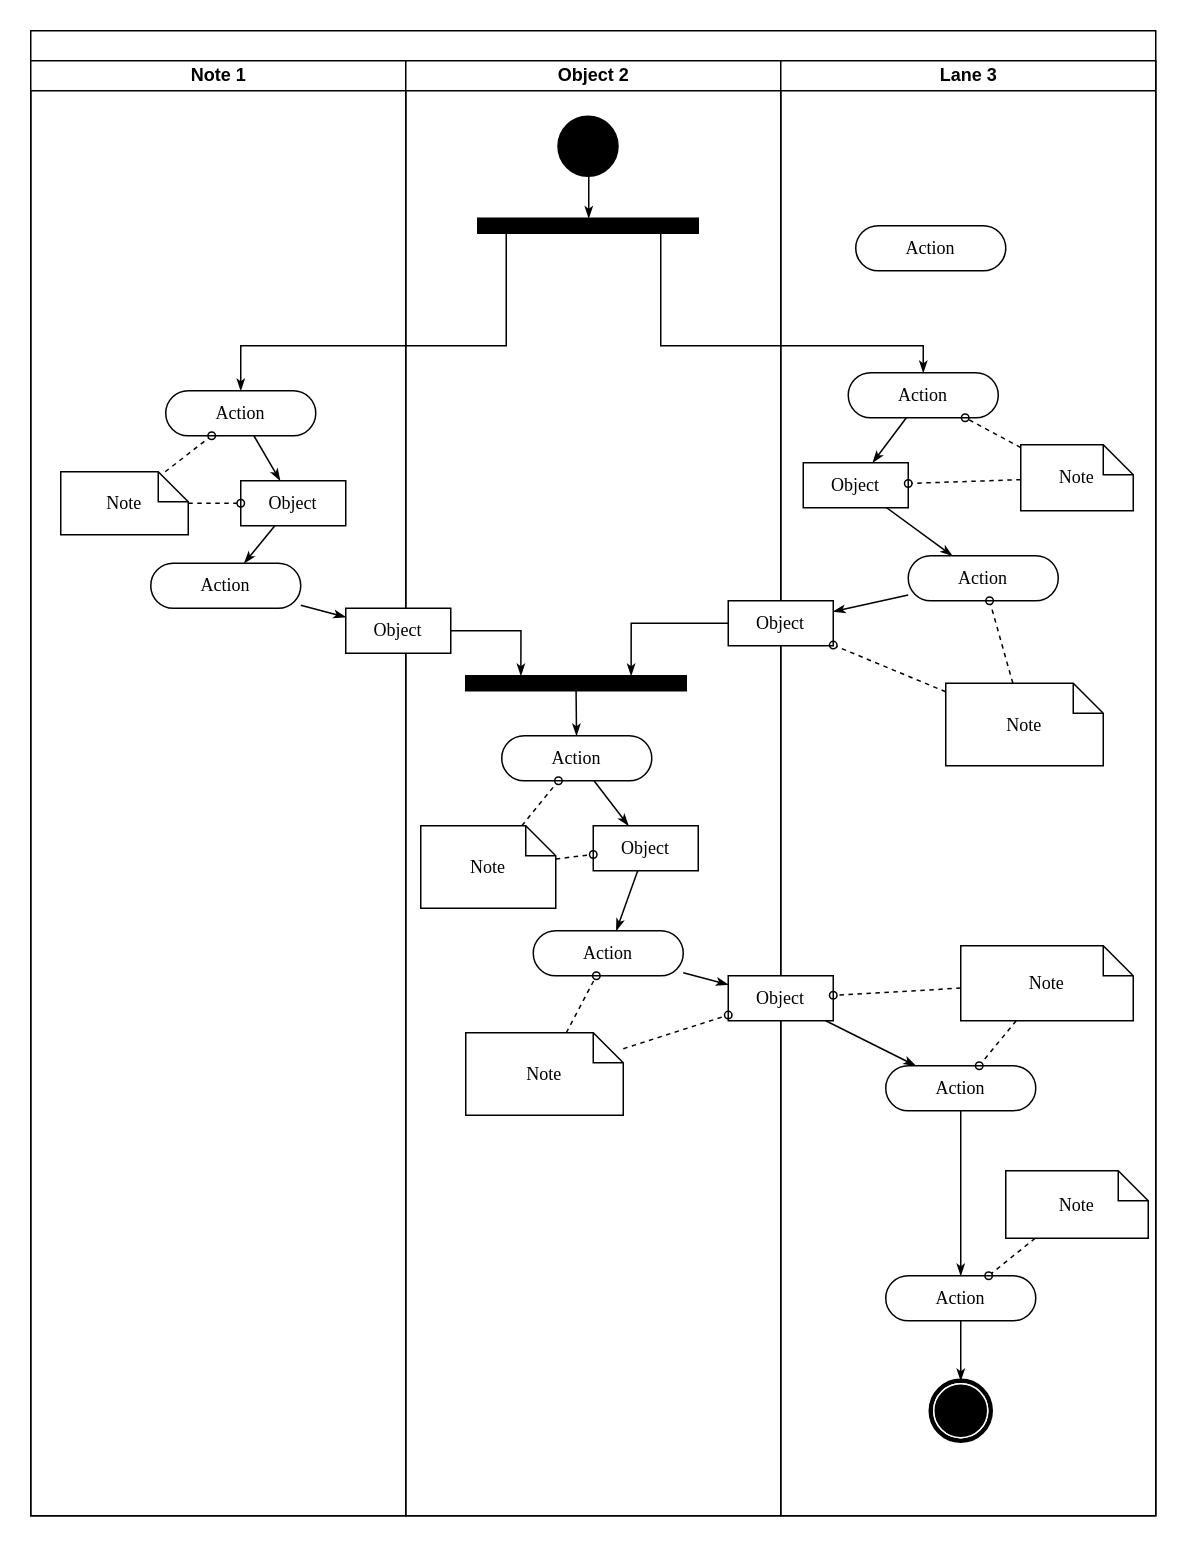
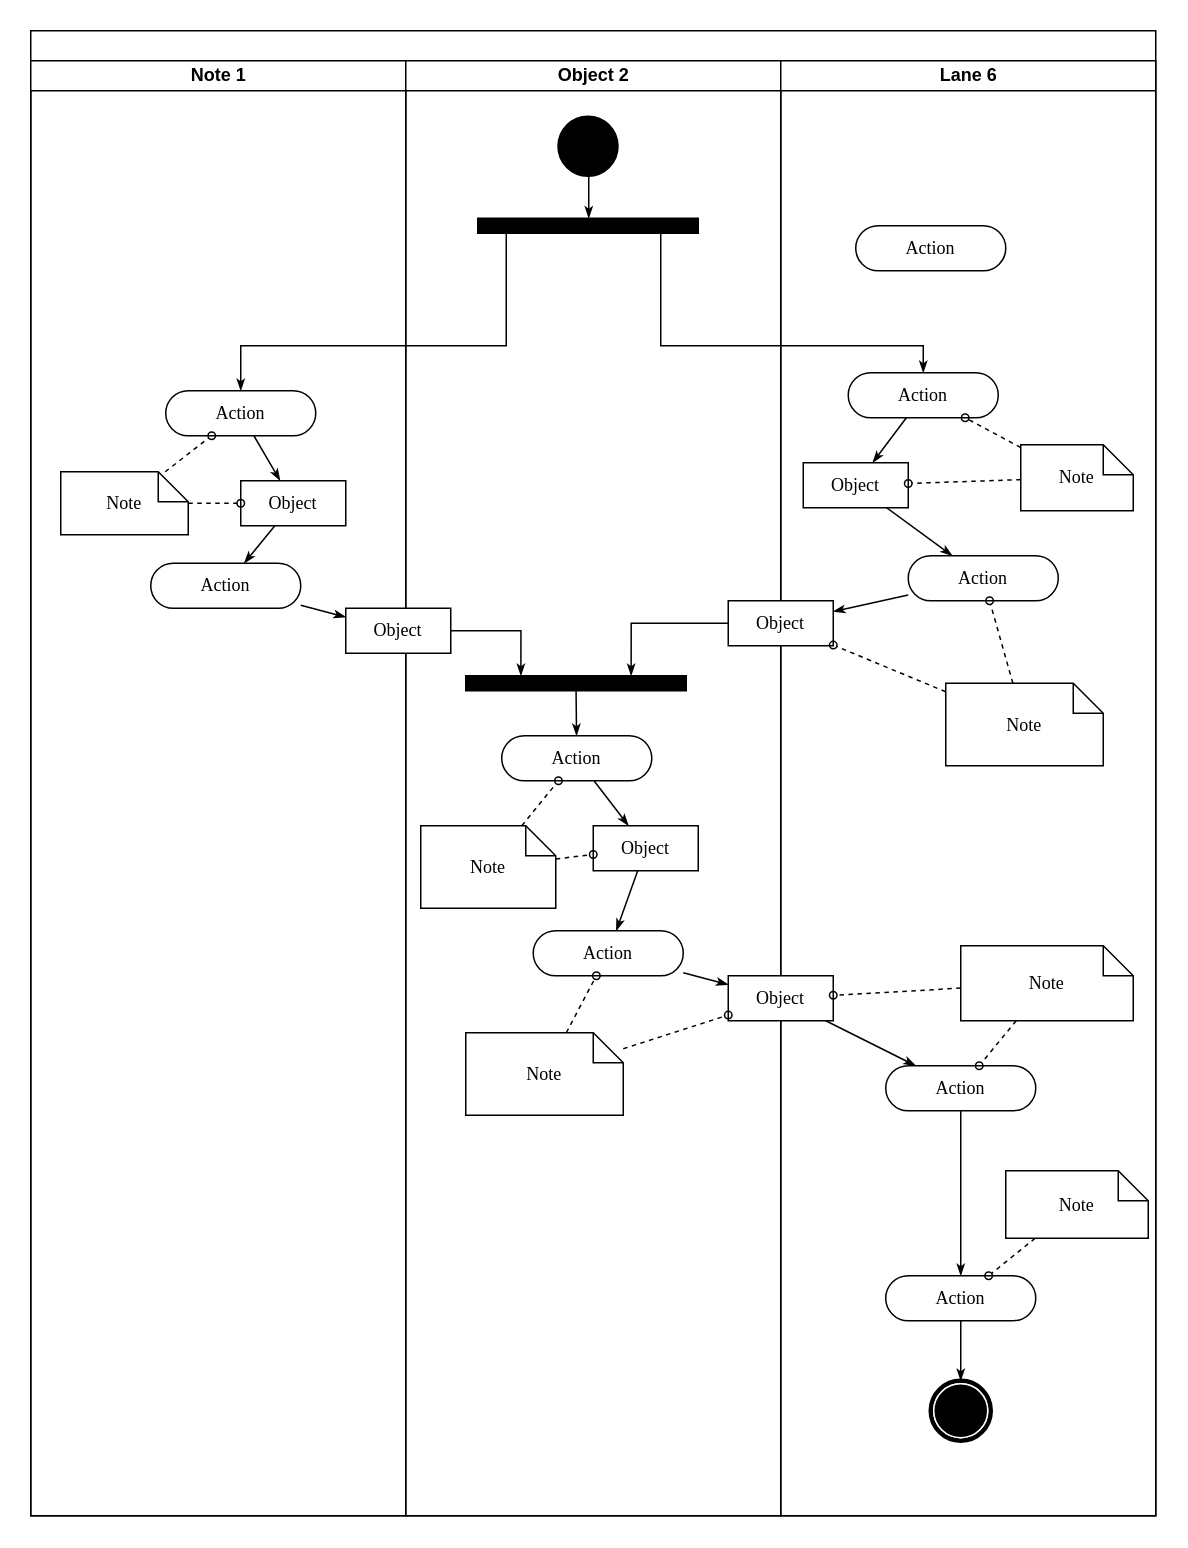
- <mxCell id="30" value="Lane 3" style="swimlane;html=1;startSize=20;" parent="2" vertex="1"><mxGeometry x="500" y="20" width="250" height="970" as="geometry" /></mxCell>
+ <mxCell id="30" value="Lane 6" style="swimlane;html=1;startSize=20;" parent="2" vertex="1"><mxGeometry x="500" y="20" width="250" height="970" as="geometry" /></mxCell>
